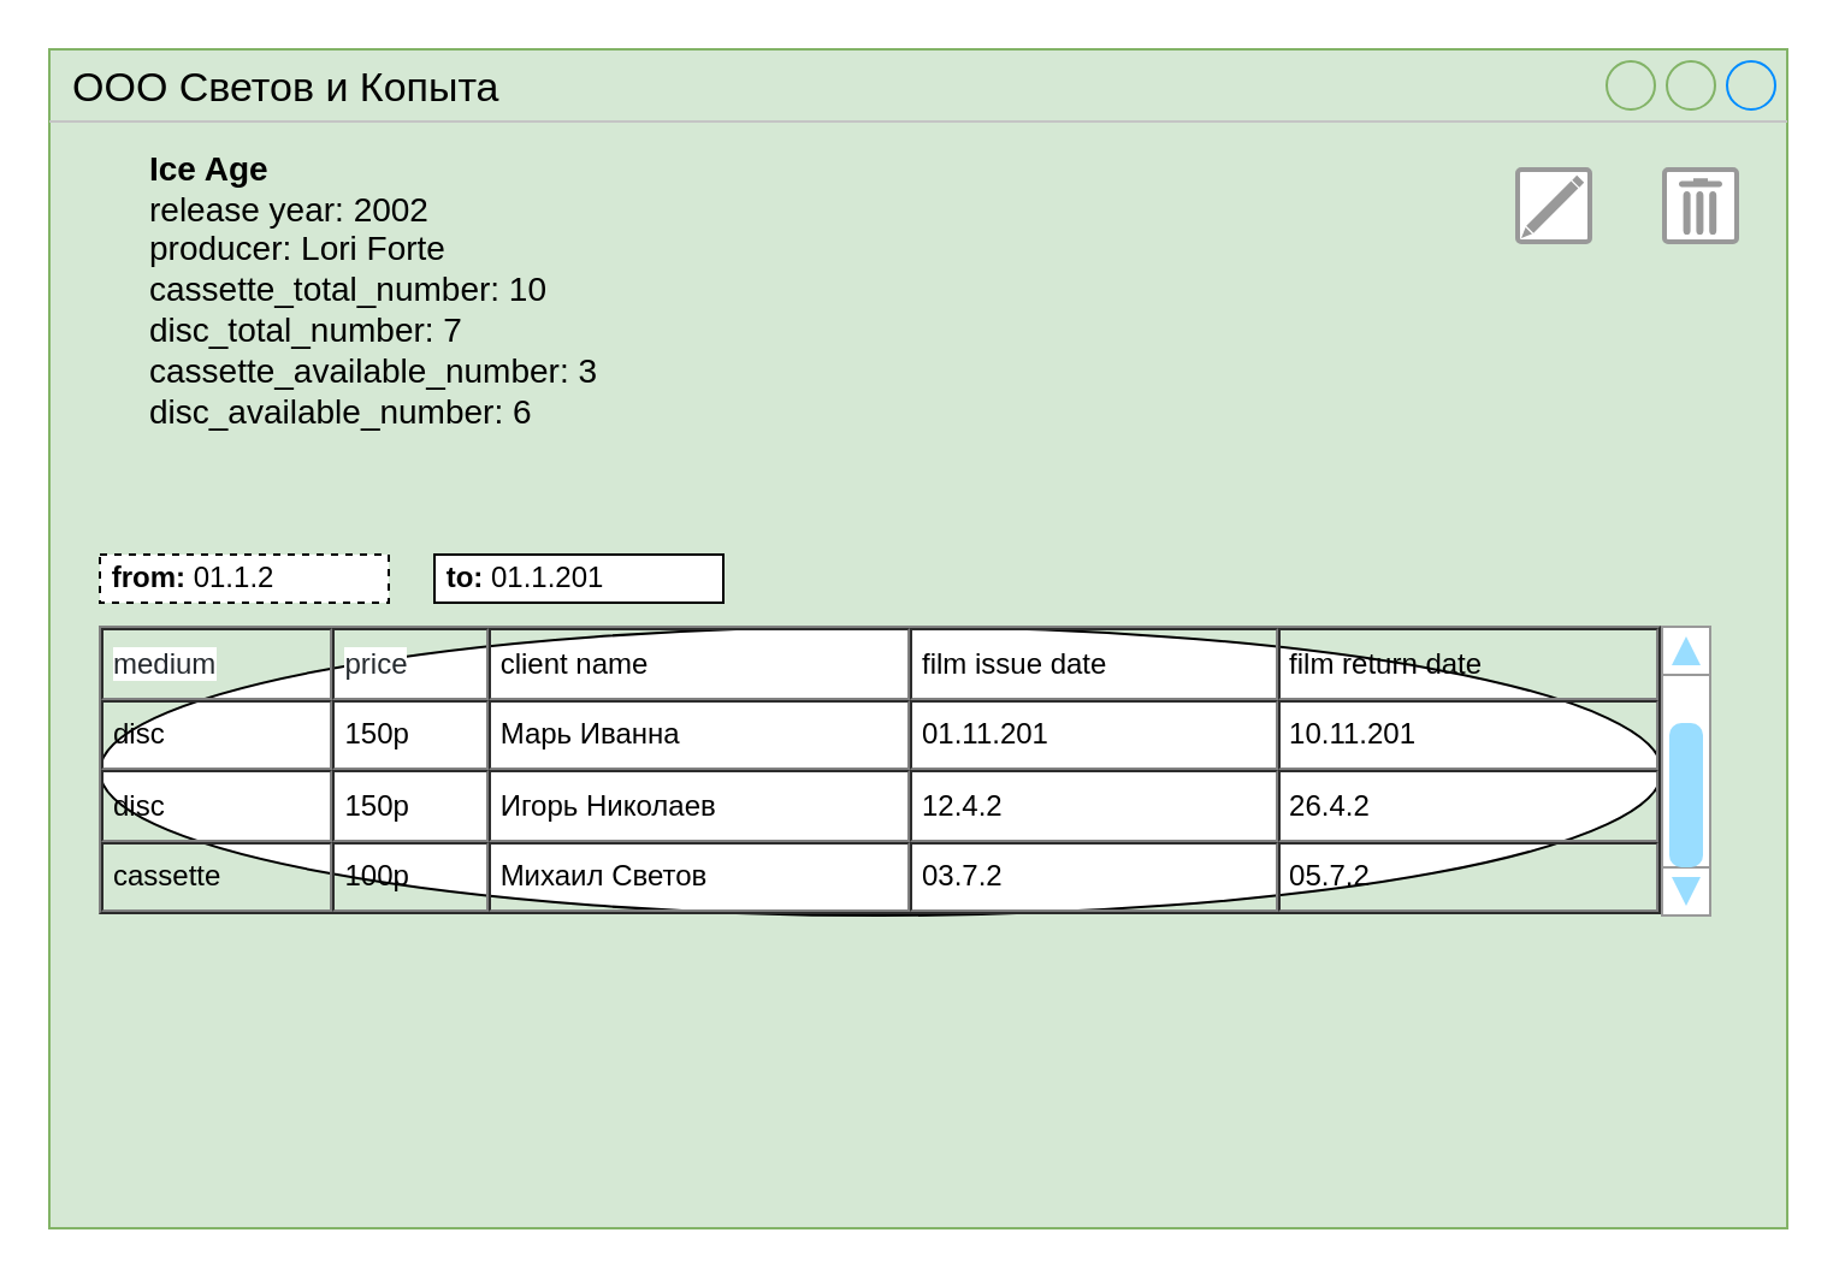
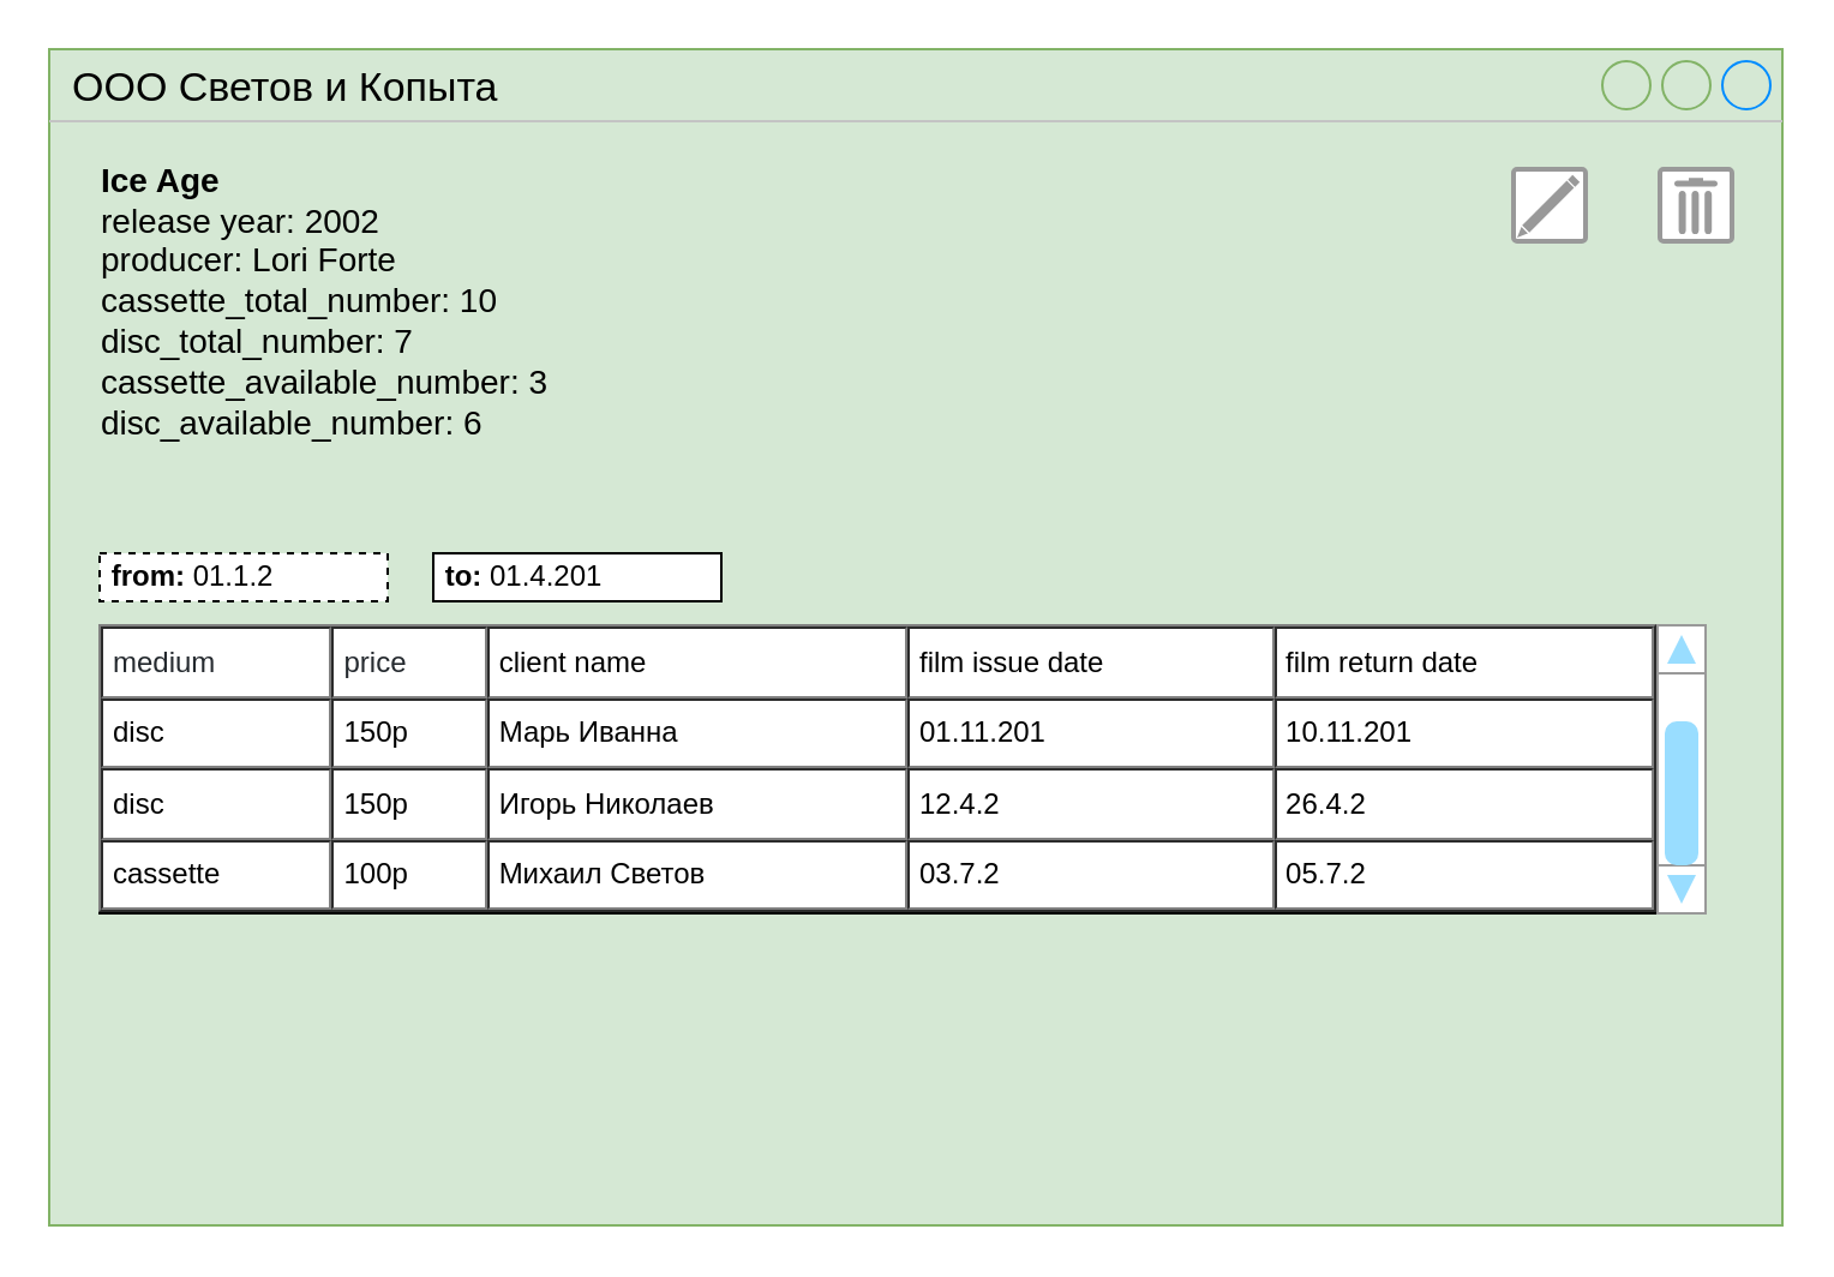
- <mxCell id="3" value="&lt;font style=&quot;font-size: 14px&quot;&gt;Ice Age&lt;br&gt;&lt;span style=&quot;font-weight: normal&quot;&gt;release year: 2002&lt;br&gt;producer:&amp;nbsp;Lori Forte&lt;br&gt;&lt;/span&gt;&lt;/font&gt;&lt;div style=&quot;font-size: 14px&quot;&gt;&lt;span style=&quot;font-weight: normal&quot;&gt;&lt;font style=&quot;font-size: 14px&quot;&gt;&lt;span&gt;cassette_total_number: 10&lt;/span&gt;&lt;br&gt;&lt;/font&gt;&lt;/span&gt;&lt;/div&gt;&lt;div style=&quot;font-size: 14px&quot;&gt;&lt;span style=&quot;font-weight: normal&quot;&gt;&lt;font style=&quot;font-size: 14px&quot;&gt;disc_total_number: 7&lt;/font&gt;&lt;/span&gt;&lt;/div&gt;&lt;div style=&quot;font-size: 14px&quot;&gt;&lt;span style=&quot;font-weight: normal&quot;&gt;&lt;font style=&quot;font-size: 14px&quot;&gt;cassette_available_number: 3&lt;/font&gt;&lt;/span&gt;&lt;/div&gt;&lt;div style=&quot;font-size: 14px&quot;&gt;&lt;span style=&quot;font-weight: normal&quot;&gt;&lt;font style=&quot;font-size: 14px&quot;&gt;disc_available_number: 6&lt;/font&gt;&lt;/span&gt;&lt;/div&gt;" style="text;html=1;strokeColor=none;fillColor=none;align=left;verticalAlign=middle;whiteSpace=wrap;rounded=0;fontStyle=1" vertex="1" parent="1"><mxGeometry x="60" y="55" width="220" height="130" as="geometry" /></mxCell>
+ <mxCell id="3" value="&lt;font style=&quot;font-size: 14px&quot;&gt;Ice Age&lt;br&gt;&lt;span style=&quot;font-weight: normal&quot;&gt;release year: 2002&lt;br&gt;producer:&amp;nbsp;Lori Forte&lt;br&gt;&lt;/span&gt;&lt;/font&gt;&lt;div style=&quot;font-size: 14px&quot;&gt;&lt;span style=&quot;font-weight: normal&quot;&gt;&lt;font style=&quot;font-size: 14px&quot;&gt;&lt;span&gt;cassette_total_number: 10&lt;/span&gt;&lt;br&gt;&lt;/font&gt;&lt;/span&gt;&lt;/div&gt;&lt;div style=&quot;font-size: 14px&quot;&gt;&lt;span style=&quot;font-weight: normal&quot;&gt;&lt;font style=&quot;font-size: 14px&quot;&gt;disc_total_number: 7&lt;/font&gt;&lt;/span&gt;&lt;/div&gt;&lt;div style=&quot;font-size: 14px&quot;&gt;&lt;span style=&quot;font-weight: normal&quot;&gt;&lt;font style=&quot;font-size: 14px&quot;&gt;cassette_available_number: 3&lt;/font&gt;&lt;/span&gt;&lt;/div&gt;&lt;div style=&quot;font-size: 14px&quot;&gt;&lt;span style=&quot;font-weight: normal&quot;&gt;&lt;font style=&quot;font-size: 14px&quot;&gt;disc_available_number: 6&lt;/font&gt;&lt;/span&gt;&lt;/div&gt;" style="text;html=1;strokeColor=none;fillColor=none;align=left;verticalAlign=middle;whiteSpace=wrap;rounded=0;fontStyle=1" vertex="1" parent="1"><mxGeometry x="40" y="60" width="220" height="130" as="geometry" /></mxCell>
- <mxCell id="8" value="&lt;b&gt;&amp;nbsp;to:&lt;/b&gt; 01.1.201" style="rounded=0;whiteSpace=wrap;html=1;align=left;" vertex="1" parent="1"><mxGeometry x="180" y="230" width="120" height="20" as="geometry" /></mxCell>
+ <mxCell id="8" value="&lt;b&gt;&amp;nbsp;to:&lt;/b&gt; 01.4.201" style="rounded=0;whiteSpace=wrap;html=1;align=left;" vertex="1" parent="1"><mxGeometry x="180" y="230" width="120" height="20" as="geometry" /></mxCell>
- <mxCell id="6" value="&lt;table cellpadding=&quot;4&quot; cellspacing=&quot;0&quot; border=&quot;1&quot; style=&quot;font-size: 1em ; width: 100% ; height: 100%&quot;&gt;&lt;tbody&gt;&lt;tr&gt;&lt;th&gt;&lt;span style=&quot;color: rgb(36 , 41 , 46) ; font-family: , &amp;#34;consolas&amp;#34; , &amp;#34;liberation mono&amp;#34; , &amp;#34;menlo&amp;#34; , monospace ; font-weight: 400 ; background-color: rgb(255 , 255 , 255)&quot;&gt;medium&lt;/span&gt;&lt;br&gt;&lt;/th&gt;&lt;th&gt;&lt;span style=&quot;color: rgb(36 , 41 , 46) ; font-family: , &amp;#34;consolas&amp;#34; , &amp;#34;liberation mono&amp;#34; , &amp;#34;menlo&amp;#34; , monospace ; font-weight: 400 ; background-color: rgb(255 , 255 , 255)&quot;&gt;price&lt;/span&gt;&lt;/th&gt;&lt;td&gt;client name&lt;/td&gt;&lt;td&gt;film issue date&lt;br&gt;&lt;/td&gt;&lt;td&gt;film return date&lt;/td&gt;&lt;/tr&gt;&lt;tr&gt;&lt;td&gt;disc&lt;/td&gt;&lt;td&gt;150р&lt;/td&gt;&lt;td&gt;Марь Иванна&lt;/td&gt;&lt;td&gt;01.11.201&lt;/td&gt;&lt;td&gt;10.11.201&lt;/td&gt;&lt;/tr&gt;&lt;tr&gt;&lt;td&gt;disc&lt;/td&gt;&lt;td&gt;150р&lt;/td&gt;&lt;td&gt;Игорь Николаев&lt;/td&gt;&lt;td&gt;12.4.2&lt;/td&gt;&lt;td&gt;26.4.2&lt;/td&gt;&lt;/tr&gt;&lt;tr&gt;&lt;td&gt;cassette&lt;/td&gt;&lt;td&gt;100р&lt;/td&gt;&lt;td&gt;Михаил Светов&lt;/td&gt;&lt;td&gt;03.7.2&lt;/td&gt;&lt;td&gt;05.7.2&lt;/td&gt;&lt;/tr&gt;&lt;/tbody&gt;&lt;/table&gt; " style="ellipse;verticalAlign=top;align=left;overflow=fill;fontSize=12;fontFamily=Helvetica;html=1;" vertex="1" parent="1"><mxGeometry x="41" y="260" width="649" height="120" as="geometry" /></mxCell>
+ <mxCell id="6" value="&lt;table cellpadding=&quot;4&quot; cellspacing=&quot;0&quot; border=&quot;1&quot; style=&quot;font-size: 1em ; width: 100% ; height: 100%&quot;&gt;&lt;tbody&gt;&lt;tr&gt;&lt;th&gt;&lt;span style=&quot;color: rgb(36 , 41 , 46) ; font-family: , &amp;#34;consolas&amp;#34; , &amp;#34;liberation mono&amp;#34; , &amp;#34;menlo&amp;#34; , monospace ; font-weight: 400 ; background-color: rgb(255 , 255 , 255)&quot;&gt;medium&lt;/span&gt;&lt;br&gt;&lt;/th&gt;&lt;th&gt;&lt;span style=&quot;color: rgb(36 , 41 , 46) ; font-family: , &amp;#34;consolas&amp;#34; , &amp;#34;liberation mono&amp;#34; , &amp;#34;menlo&amp;#34; , monospace ; font-weight: 400 ; background-color: rgb(255 , 255 , 255)&quot;&gt;price&lt;/span&gt;&lt;/th&gt;&lt;td&gt;client name&lt;/td&gt;&lt;td&gt;film issue date&lt;br&gt;&lt;/td&gt;&lt;td&gt;film return date&lt;/td&gt;&lt;/tr&gt;&lt;tr&gt;&lt;td&gt;disc&lt;/td&gt;&lt;td&gt;150р&lt;/td&gt;&lt;td&gt;Марь Иванна&lt;/td&gt;&lt;td&gt;01.11.201&lt;/td&gt;&lt;td&gt;10.11.201&lt;/td&gt;&lt;/tr&gt;&lt;tr&gt;&lt;td&gt;disc&lt;/td&gt;&lt;td&gt;150р&lt;/td&gt;&lt;td&gt;Игорь Николаев&lt;/td&gt;&lt;td&gt;12.4.2&lt;/td&gt;&lt;td&gt;26.4.2&lt;/td&gt;&lt;/tr&gt;&lt;tr&gt;&lt;td&gt;cassette&lt;/td&gt;&lt;td&gt;100р&lt;/td&gt;&lt;td&gt;Михаил Светов&lt;/td&gt;&lt;td&gt;03.7.2&lt;/td&gt;&lt;td&gt;05.7.2&lt;/td&gt;&lt;/tr&gt;&lt;/tbody&gt;&lt;/table&gt; " style="verticalAlign=top;align=left;overflow=fill;fontSize=12;fontFamily=Helvetica;html=1" vertex="1" parent="1"><mxGeometry x="41" y="260" width="649" height="120" as="geometry" /></mxCell>
